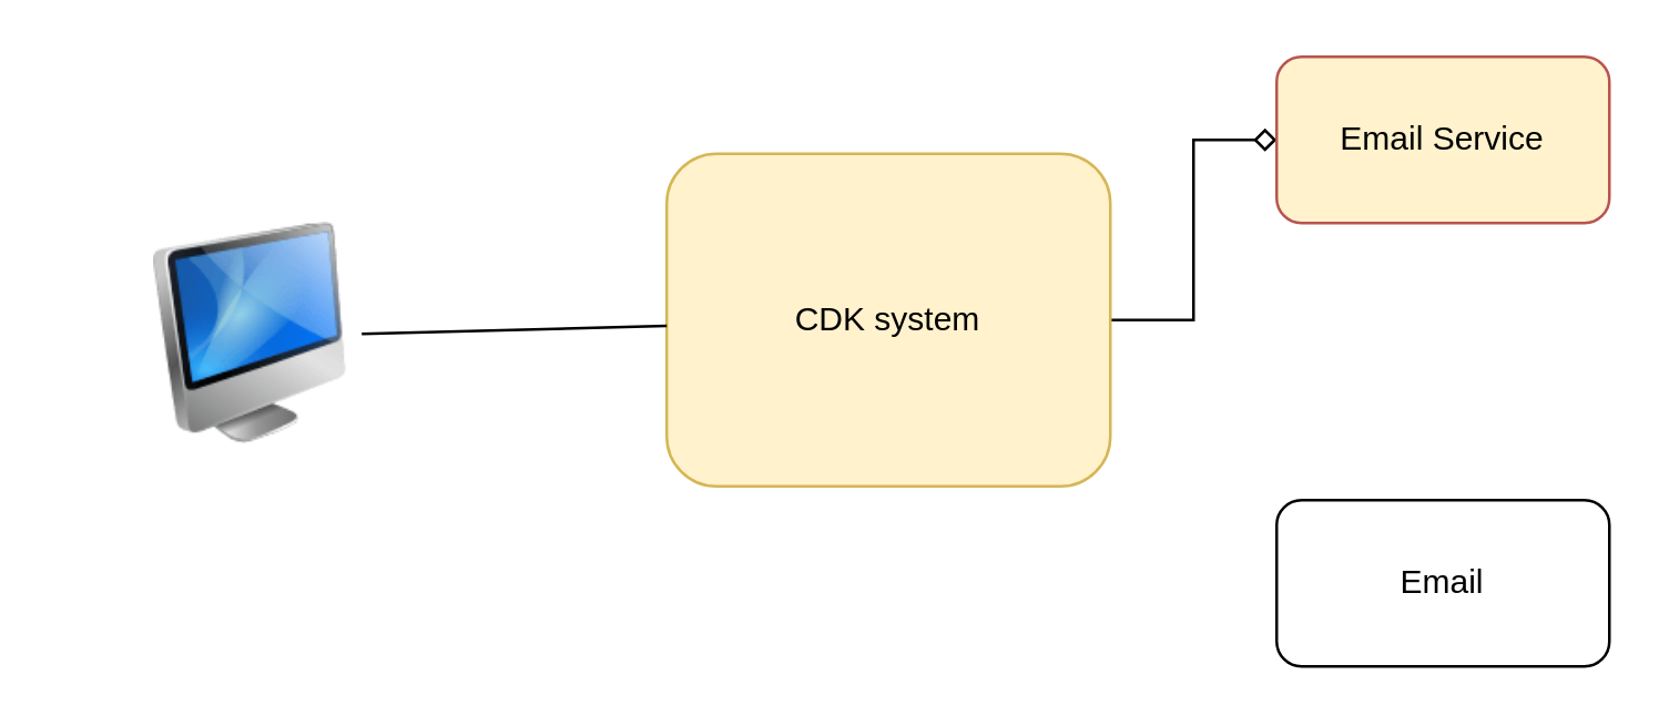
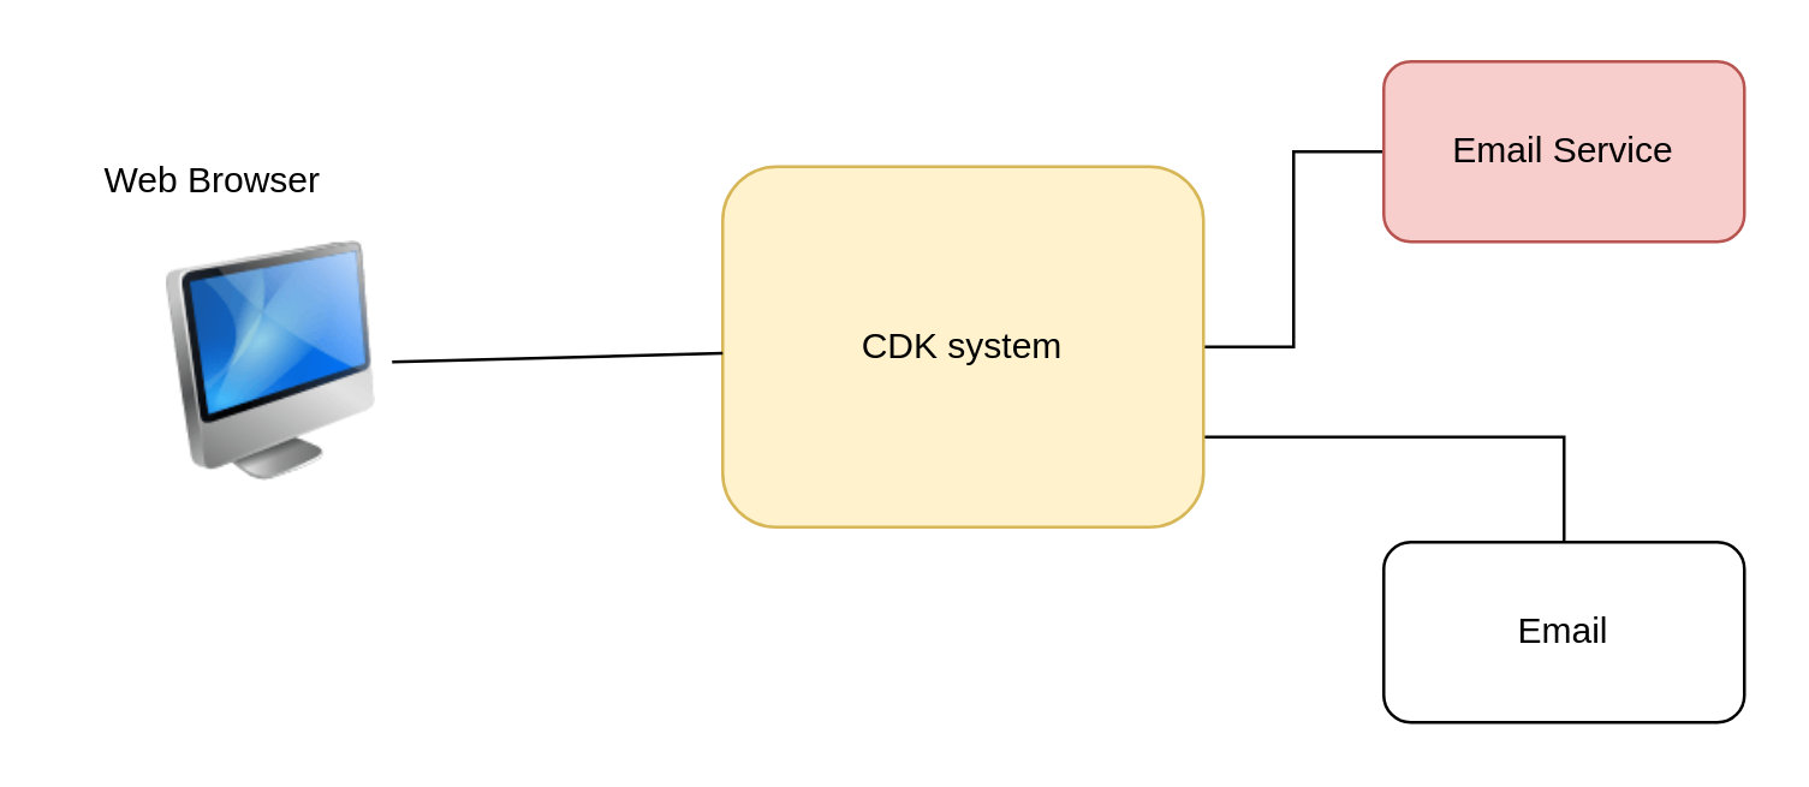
- <mxCell id="2" style="edgeStyle=orthogonalEdgeStyle;html=1;exitX=1;exitY=0.5;exitDx=0;exitDy=0;endArrow=diamond;endFill=0;rounded=0;" edge="1" parent="1" source="4" target="6"><mxGeometry relative="1" as="geometry" /></mxCell>
+ <mxCell id="2" style="edgeStyle=orthogonalEdgeStyle;html=1;exitX=1;exitY=0.5;exitDx=0;exitDy=0;endArrow=none;endFill=0;rounded=0;" edge="1" parent="1" source="4" target="6"><mxGeometry relative="1" as="geometry" /></mxCell>
- <mxCell id="6" value="Email Service" style="rounded=1;whiteSpace=wrap;html=1;fillColor=#fff2cc;strokeColor=#b85450;" vertex="1" parent="1"><mxGeometry x="460" y="20" width="120" height="60" as="geometry" /></mxCell>
+ <mxCell id="6" value="Email Service" style="rounded=1;whiteSpace=wrap;html=1;fillColor=#f8cecc;strokeColor=#b85450;" vertex="1" parent="1"><mxGeometry x="460" y="20" width="120" height="60" as="geometry" /></mxCell>
+ <mxCell id="9" value="Web Browser" style="text;html=1;align=center;verticalAlign=middle;resizable=0;points=[];autosize=1;strokeColor=none;fillColor=none;" vertex="1" parent="1"><mxGeometry x="20" y="45" width="100" height="30" as="geometry" /></mxCell>
+ <mxCell id="3" style="edgeStyle=orthogonalEdgeStyle;html=1;exitX=1;exitY=0.75;exitDx=0;exitDy=0;endArrow=none;endFill=0;rounded=0;" edge="1" parent="1" source="4" target="5"><mxGeometry relative="1" as="geometry" /></mxCell>
